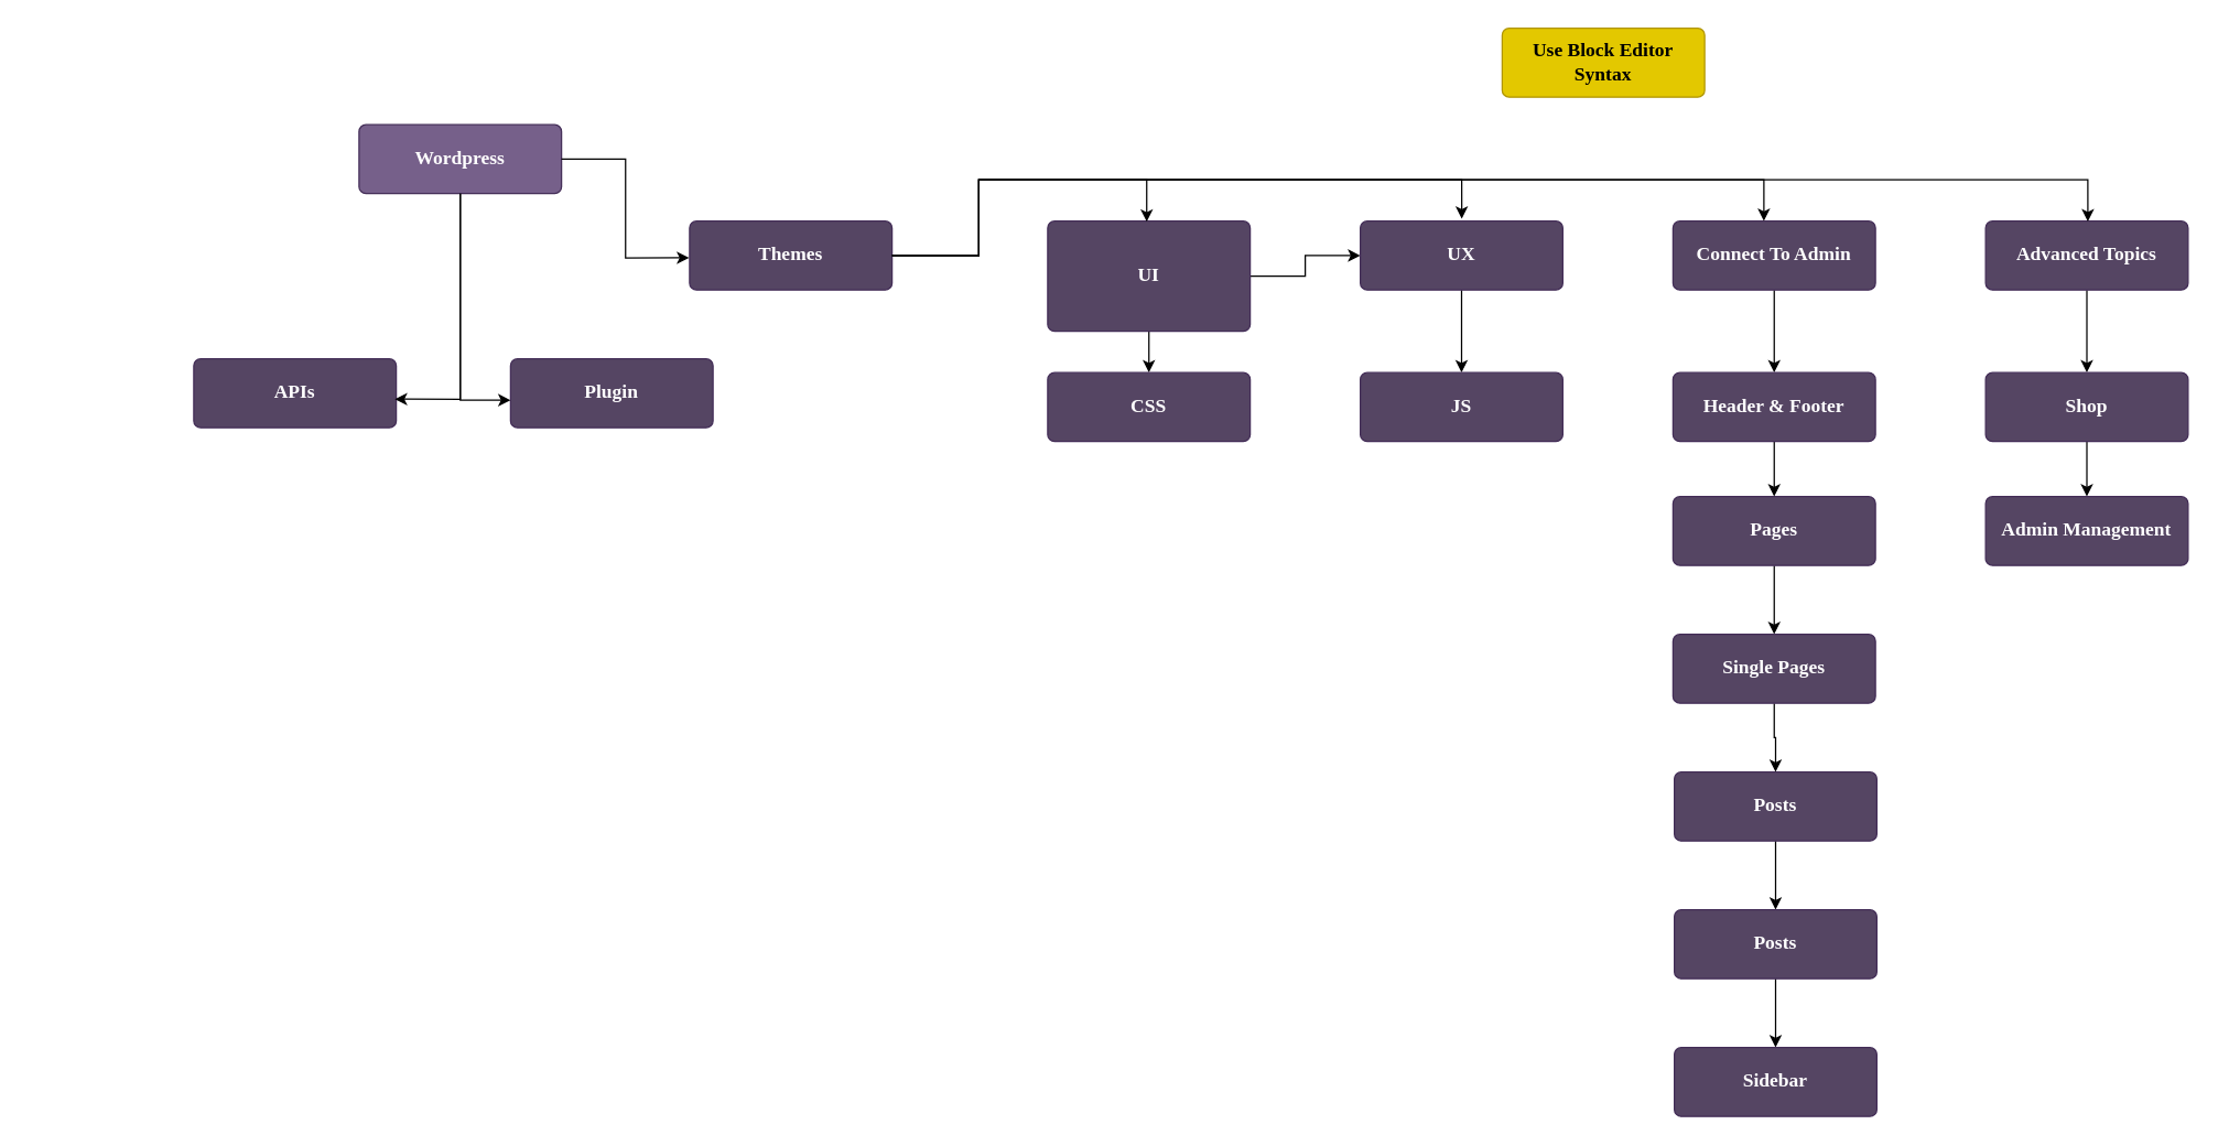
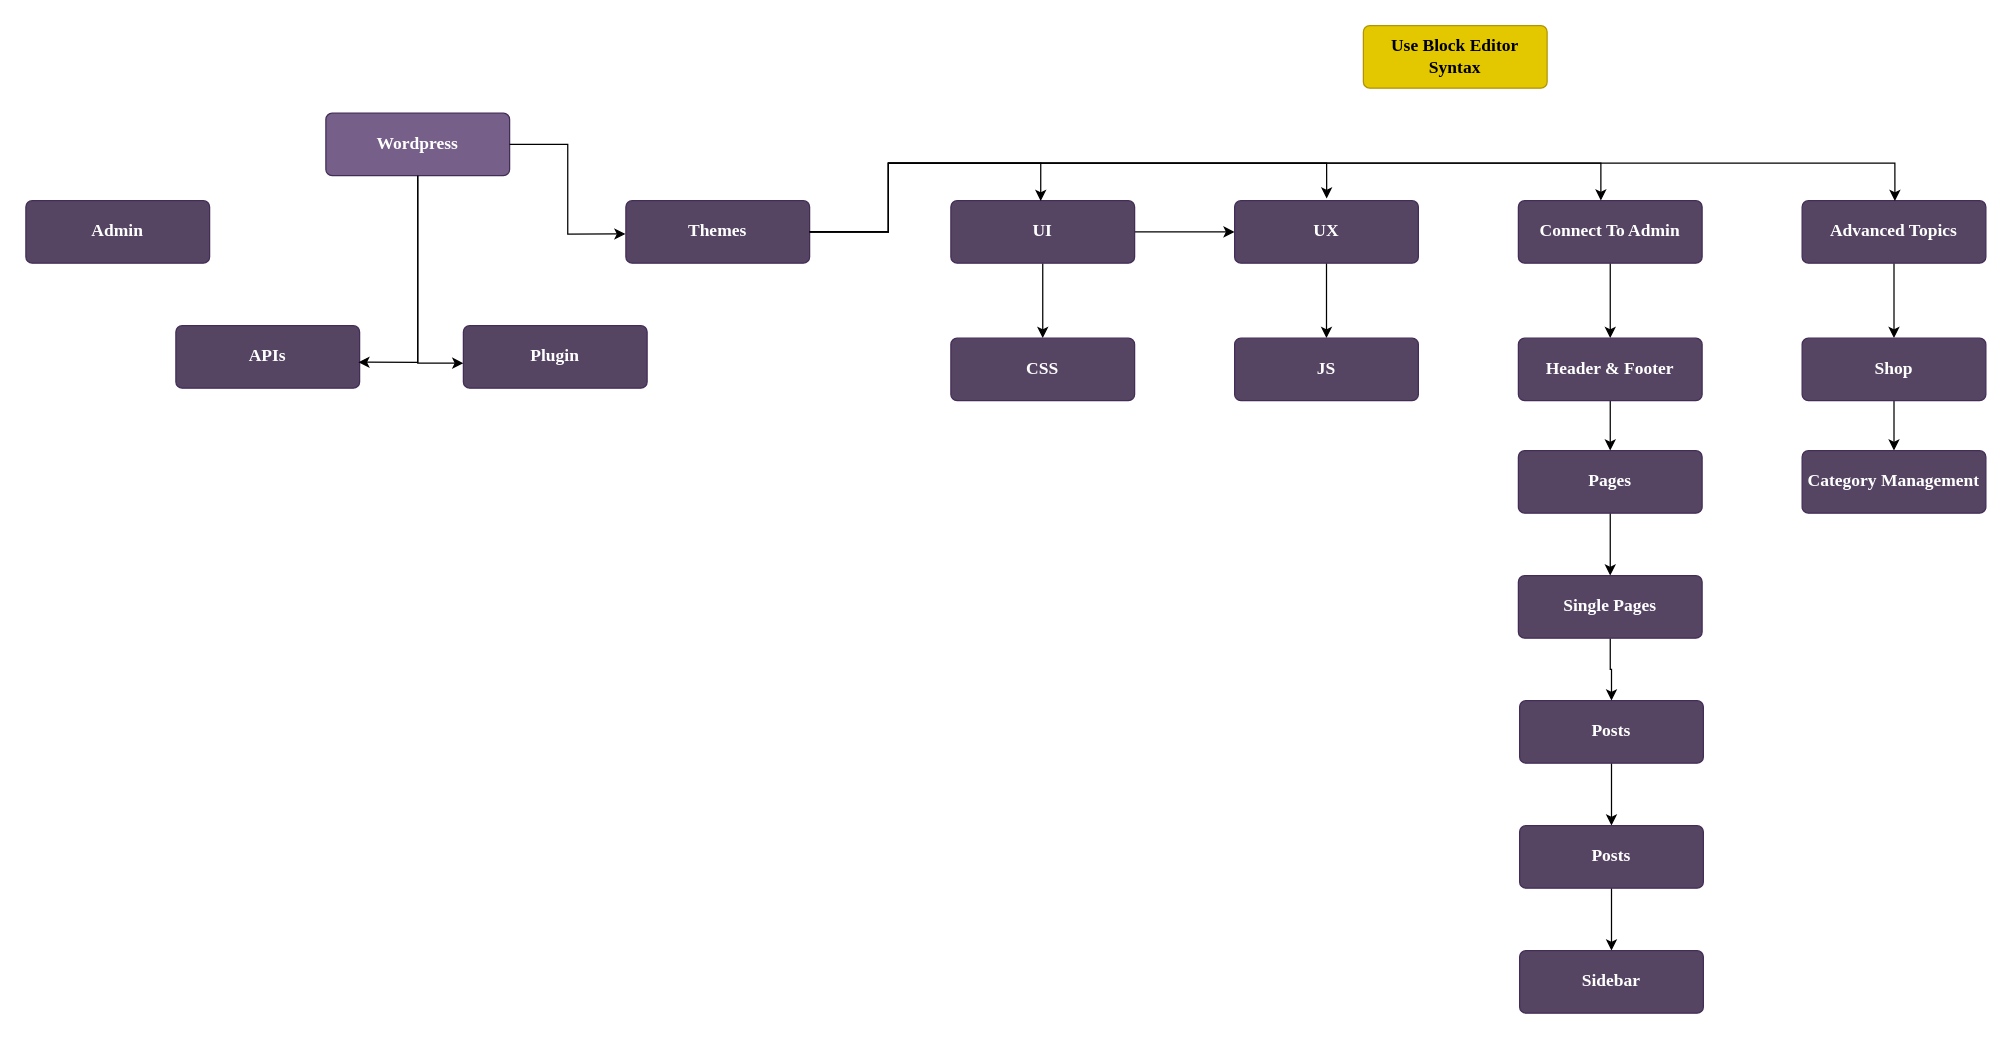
+ <mxCell id="6" value="Admin" style="html=1;shadow=0;dashed=0;shape=mxgraph.bootstrap.rrect;rSize=5;strokeColor=#432D57;strokeWidth=1;fillColor=#554563;fontColor=#ffffff;whiteSpace=wrap;align=center;verticalAlign=middle;spacingLeft=0;fontStyle=1;fontSize=14;spacing=5;rounded=1;glass=0;fillStyle=auto;fontFamily=Comic Sans MS;horizontal=1;textDirection=rtl;points=[];" vertex="1" parent="1"><mxGeometry x="20" y="160" width="147" height="50" as="geometry" /></mxCell>
- <mxCell id="13" value="UI" style="html=1;shadow=0;dashed=0;shape=mxgraph.bootstrap.rrect;rSize=5;strokeColor=#432D57;strokeWidth=1;fillColor=#554563;fontColor=#ffffff;whiteSpace=wrap;align=center;verticalAlign=middle;spacingLeft=0;fontStyle=1;fontSize=14;spacing=5;rounded=1;glass=0;fillStyle=auto;fontFamily=Comic Sans MS;horizontal=1;textDirection=rtl;points=[];" vertex="1" parent="1"><mxGeometry x="760" y="160" width="147" height="80" as="geometry" /></mxCell>
+ <mxCell id="13" value="UI" style="html=1;shadow=0;dashed=0;shape=mxgraph.bootstrap.rrect;rSize=5;strokeColor=#432D57;strokeWidth=1;fillColor=#554563;fontColor=#ffffff;whiteSpace=wrap;align=center;verticalAlign=middle;spacingLeft=0;fontStyle=1;fontSize=14;spacing=5;rounded=1;glass=0;fillStyle=auto;fontFamily=Comic Sans MS;horizontal=1;textDirection=rtl;points=[];" vertex="1" parent="1"><mxGeometry x="760" y="160" width="147" height="50" as="geometry" /></mxCell>
- <mxCell id="36" value="Admin Management" style="html=1;shadow=0;dashed=0;shape=mxgraph.bootstrap.rrect;rSize=5;strokeColor=#432D57;strokeWidth=1;fillColor=#554563;fontColor=#ffffff;whiteSpace=wrap;align=center;verticalAlign=middle;spacingLeft=0;fontStyle=1;fontSize=14;spacing=5;rounded=1;glass=0;fillStyle=auto;fontFamily=Comic Sans MS;horizontal=1;textDirection=rtl;points=[];" vertex="1" parent="1"><mxGeometry x="1441" y="360" width="147" height="50" as="geometry" /></mxCell>
+ <mxCell id="36" value="Category Management" style="html=1;shadow=0;dashed=0;shape=mxgraph.bootstrap.rrect;rSize=5;strokeColor=#432D57;strokeWidth=1;fillColor=#554563;fontColor=#ffffff;whiteSpace=wrap;align=center;verticalAlign=middle;spacingLeft=0;fontStyle=1;fontSize=14;spacing=5;rounded=1;glass=0;fillStyle=auto;fontFamily=Comic Sans MS;horizontal=1;textDirection=rtl;points=[];" vertex="1" parent="1"><mxGeometry x="1441" y="360" width="147" height="50" as="geometry" /></mxCell>
